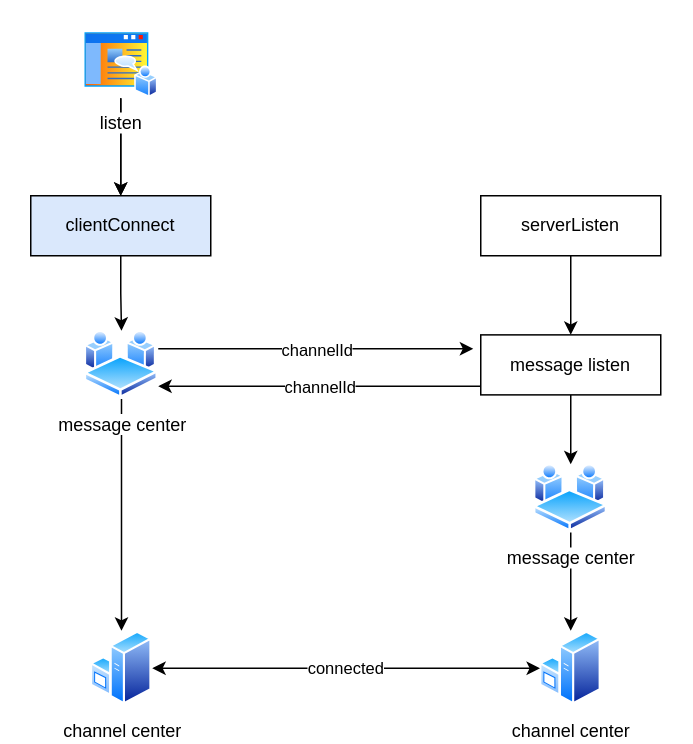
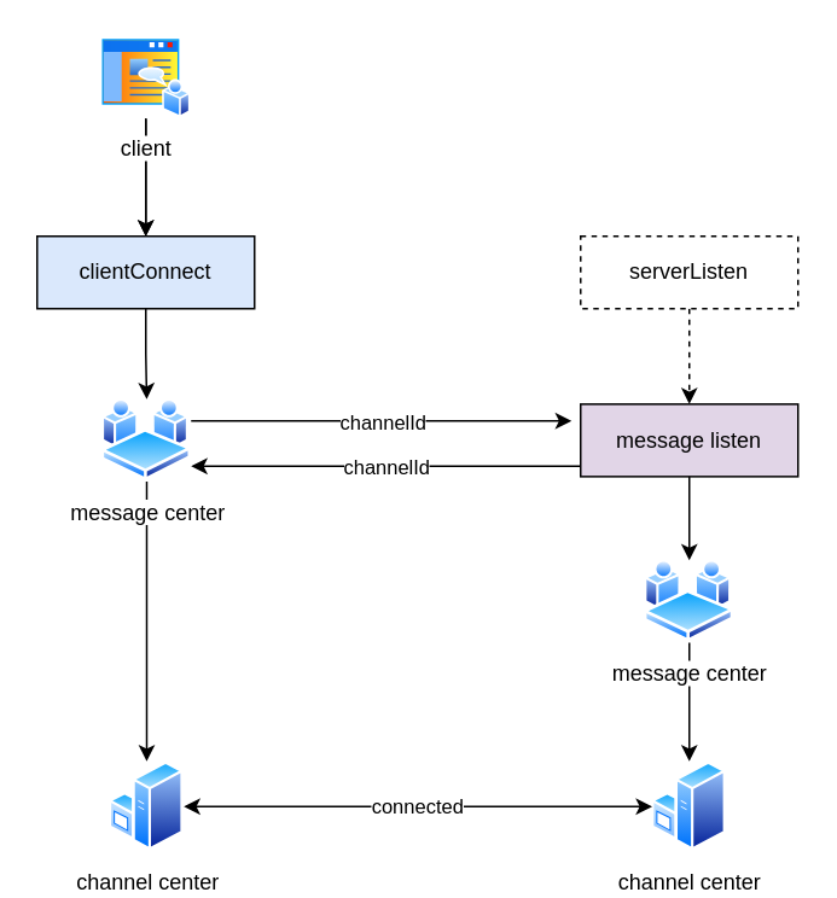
- <mxCell id="4" value="listen" style="aspect=fixed;perimeter=ellipsePerimeter;html=1;align=center;shadow=0;dashed=0;spacingTop=3;image;image=img/lib/active_directory/home_page.svg;" vertex="1" parent="1"><mxGeometry x="55" y="20" width="50" height="45" as="geometry" /></mxCell>
+ <mxCell id="4" value="client" style="aspect=fixed;perimeter=ellipsePerimeter;html=1;align=center;shadow=0;dashed=0;spacingTop=3;image;image=img/lib/active_directory/home_page.svg;" vertex="1" parent="1"><mxGeometry x="55" y="20" width="50" height="45" as="geometry" /></mxCell>
- <mxCell id="8" value="serverListen" style="rounded=0;whiteSpace=wrap;html=1;" vertex="1" parent="1"><mxGeometry x="320" y="130" width="120" height="40" as="geometry" /></mxCell>
+ <mxCell id="8" value="serverListen" style="rounded=0;whiteSpace=wrap;html=1;dashed=1;" vertex="1" parent="1"><mxGeometry x="320" y="130" width="120" height="40" as="geometry" /></mxCell>
- <mxCell id="7" value="" style="edgeStyle=orthogonalEdgeStyle;rounded=0;orthogonalLoop=1;jettySize=auto;html=1;" edge="1" parent="1" source="8" target="16"><mxGeometry relative="1" as="geometry" /></mxCell>
+ <mxCell id="7" value="" style="edgeStyle=orthogonalEdgeStyle;rounded=0;orthogonalLoop=1;jettySize=auto;html=1;dashed=1;" edge="1" parent="1" source="8" target="16"><mxGeometry relative="1" as="geometry" /></mxCell>
- <mxCell id="16" value="message listen" style="rounded=0;whiteSpace=wrap;html=1;" vertex="1" parent="1"><mxGeometry x="320" y="222.75" width="120" height="40" as="geometry" /></mxCell>
+ <mxCell id="16" value="message listen" style="rounded=0;whiteSpace=wrap;html=1;fillColor=#e1d5e7;" vertex="1" parent="1"><mxGeometry x="320" y="222.75" width="120" height="40" as="geometry" /></mxCell>
